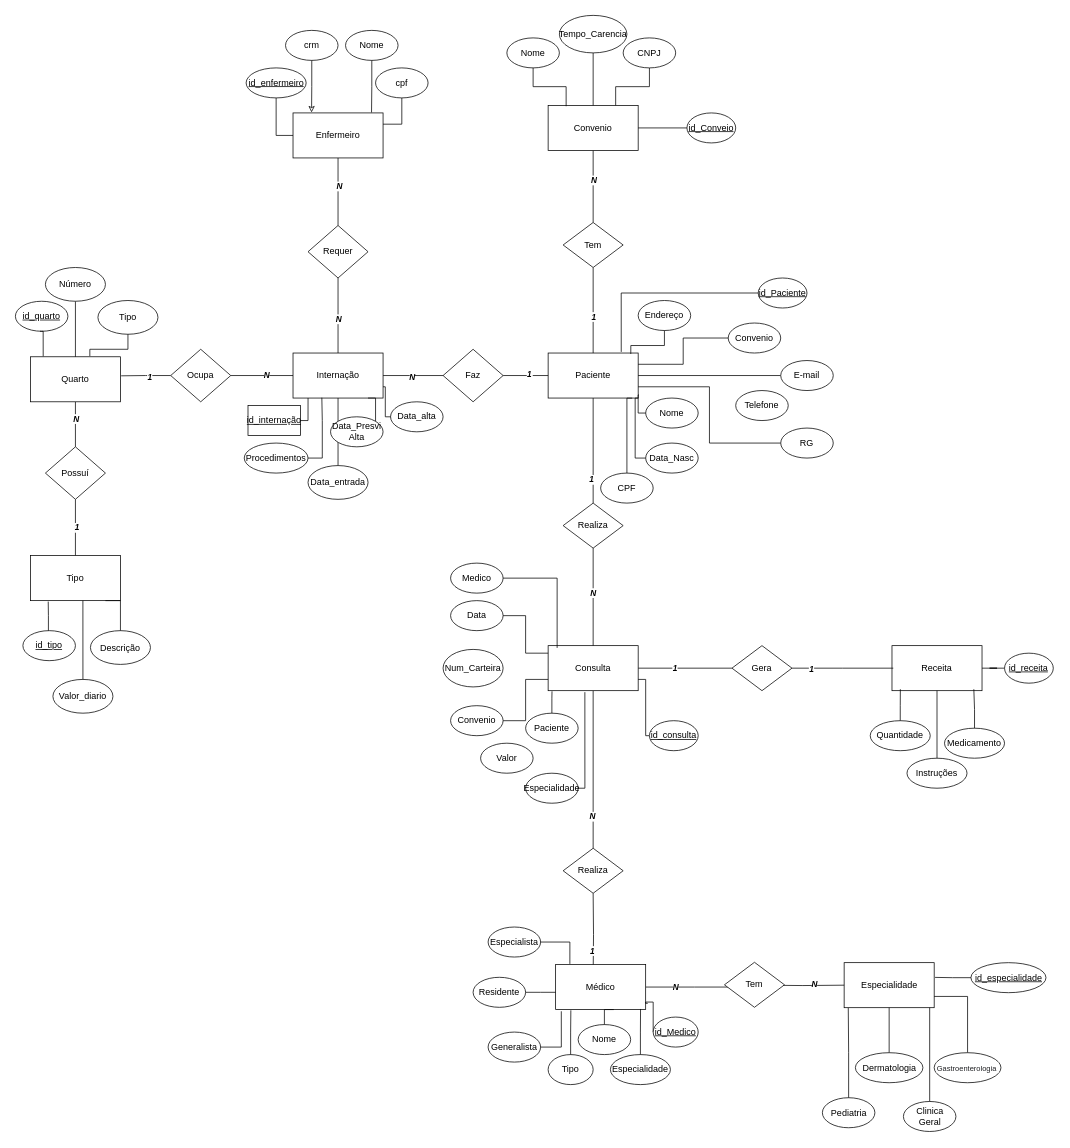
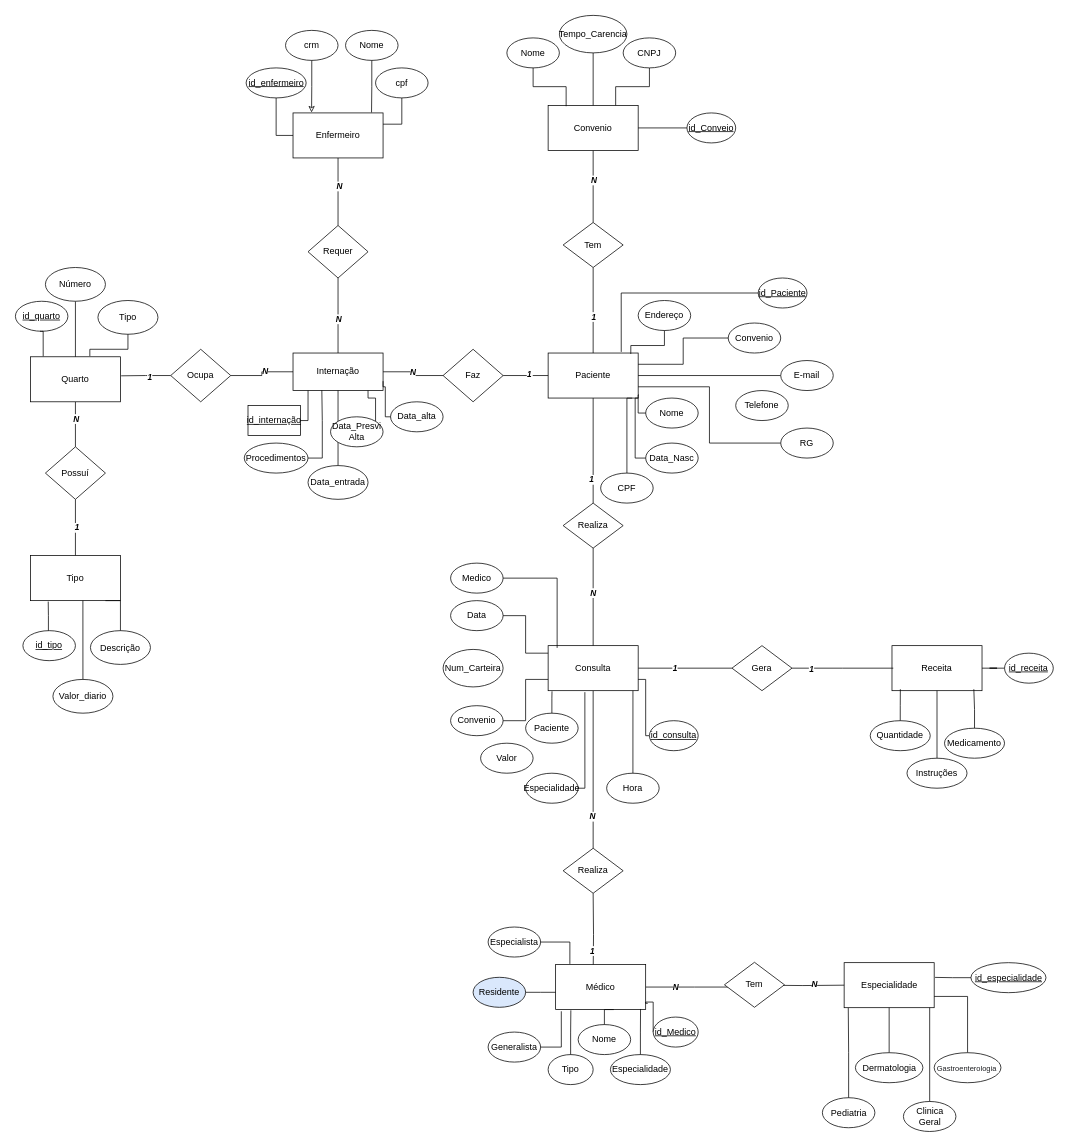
- <mxCell id="117" value="Internação" style="rounded=0;whiteSpace=wrap;html=1;" vertex="1" parent="1"><mxGeometry x="390" y="470" width="120" height="60" as="geometry" /></mxCell>
+ <mxCell id="117" value="Internação" style="rounded=0;whiteSpace=wrap;html=1;" vertex="1" parent="1"><mxGeometry x="390" y="470" width="120" height="50" as="geometry" /></mxCell>
+ <mxCell id="81" style="edgeStyle=orthogonalEdgeStyle;rounded=0;orthogonalLoop=1;jettySize=auto;html=1;entryX=0.942;entryY=1;entryDx=0;entryDy=0;entryPerimeter=0;endArrow=none;endFill=0;" parent="1" source="54" target="52" edge="1"><mxGeometry relative="1" as="geometry" /></mxCell>
+ <mxCell id="54" value="Hora" style="ellipse;whiteSpace=wrap;html=1;" parent="1" vertex="1"><mxGeometry x="808" y="1030" width="70" height="40" as="geometry" /></mxCell>
- <mxCell id="14" value="Residente" style="ellipse;whiteSpace=wrap;html=1;" parent="1" vertex="1"><mxGeometry x="630" y="1302" width="70" height="40" as="geometry" /></mxCell>
+ <mxCell id="14" value="Residente" style="ellipse;whiteSpace=wrap;html=1;fillColor=#dae8fc;" parent="1" vertex="1"><mxGeometry x="630" y="1302" width="70" height="40" as="geometry" /></mxCell>
